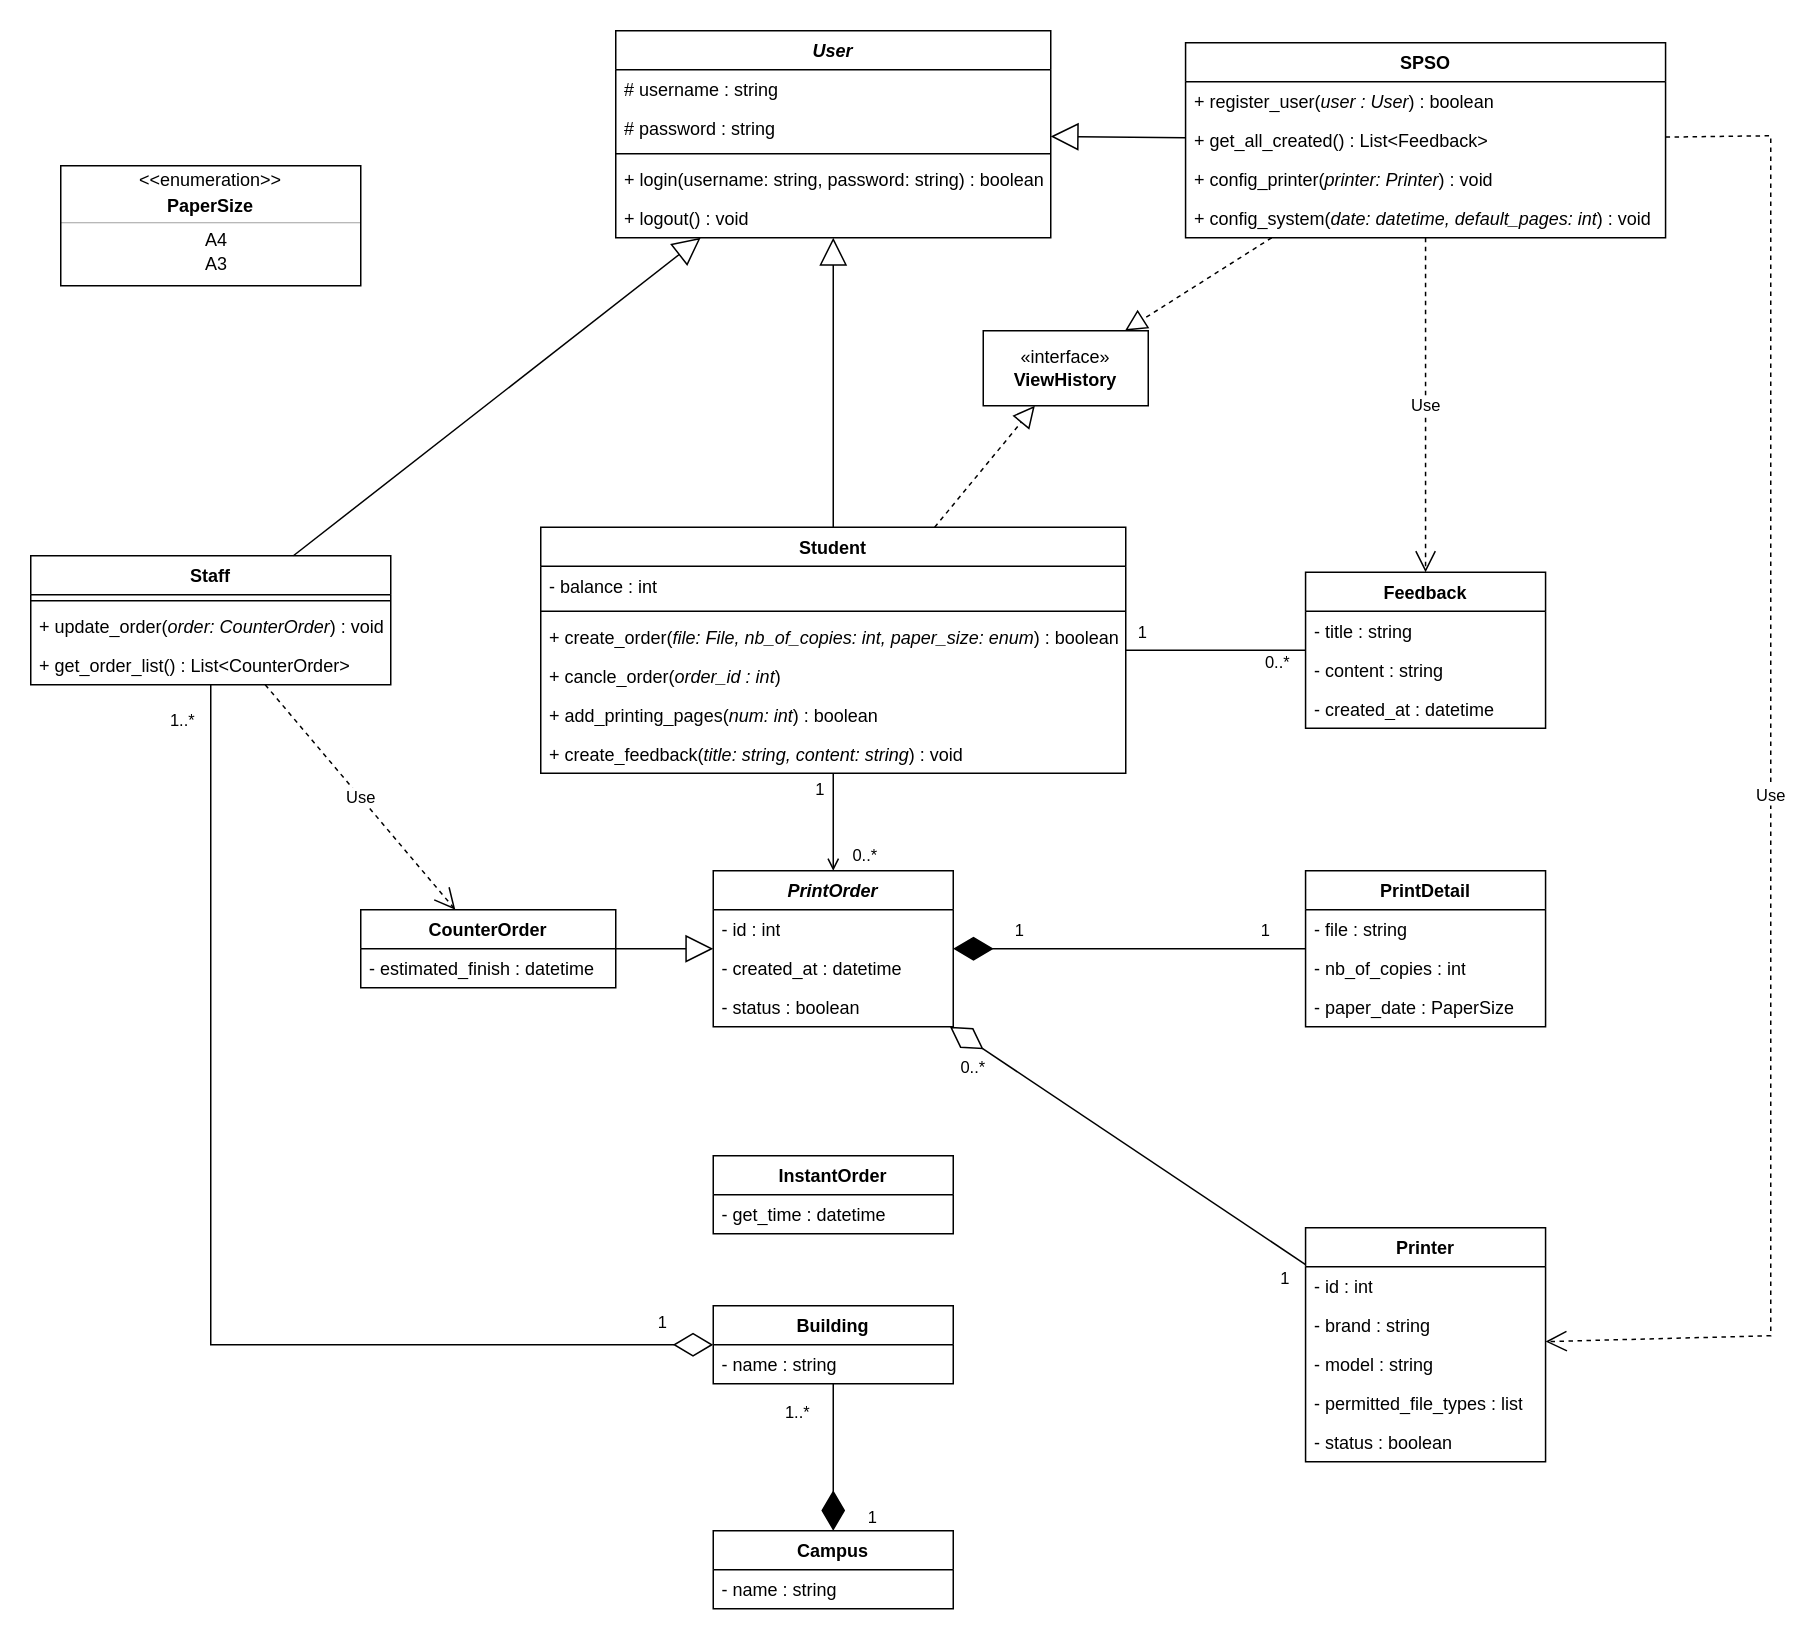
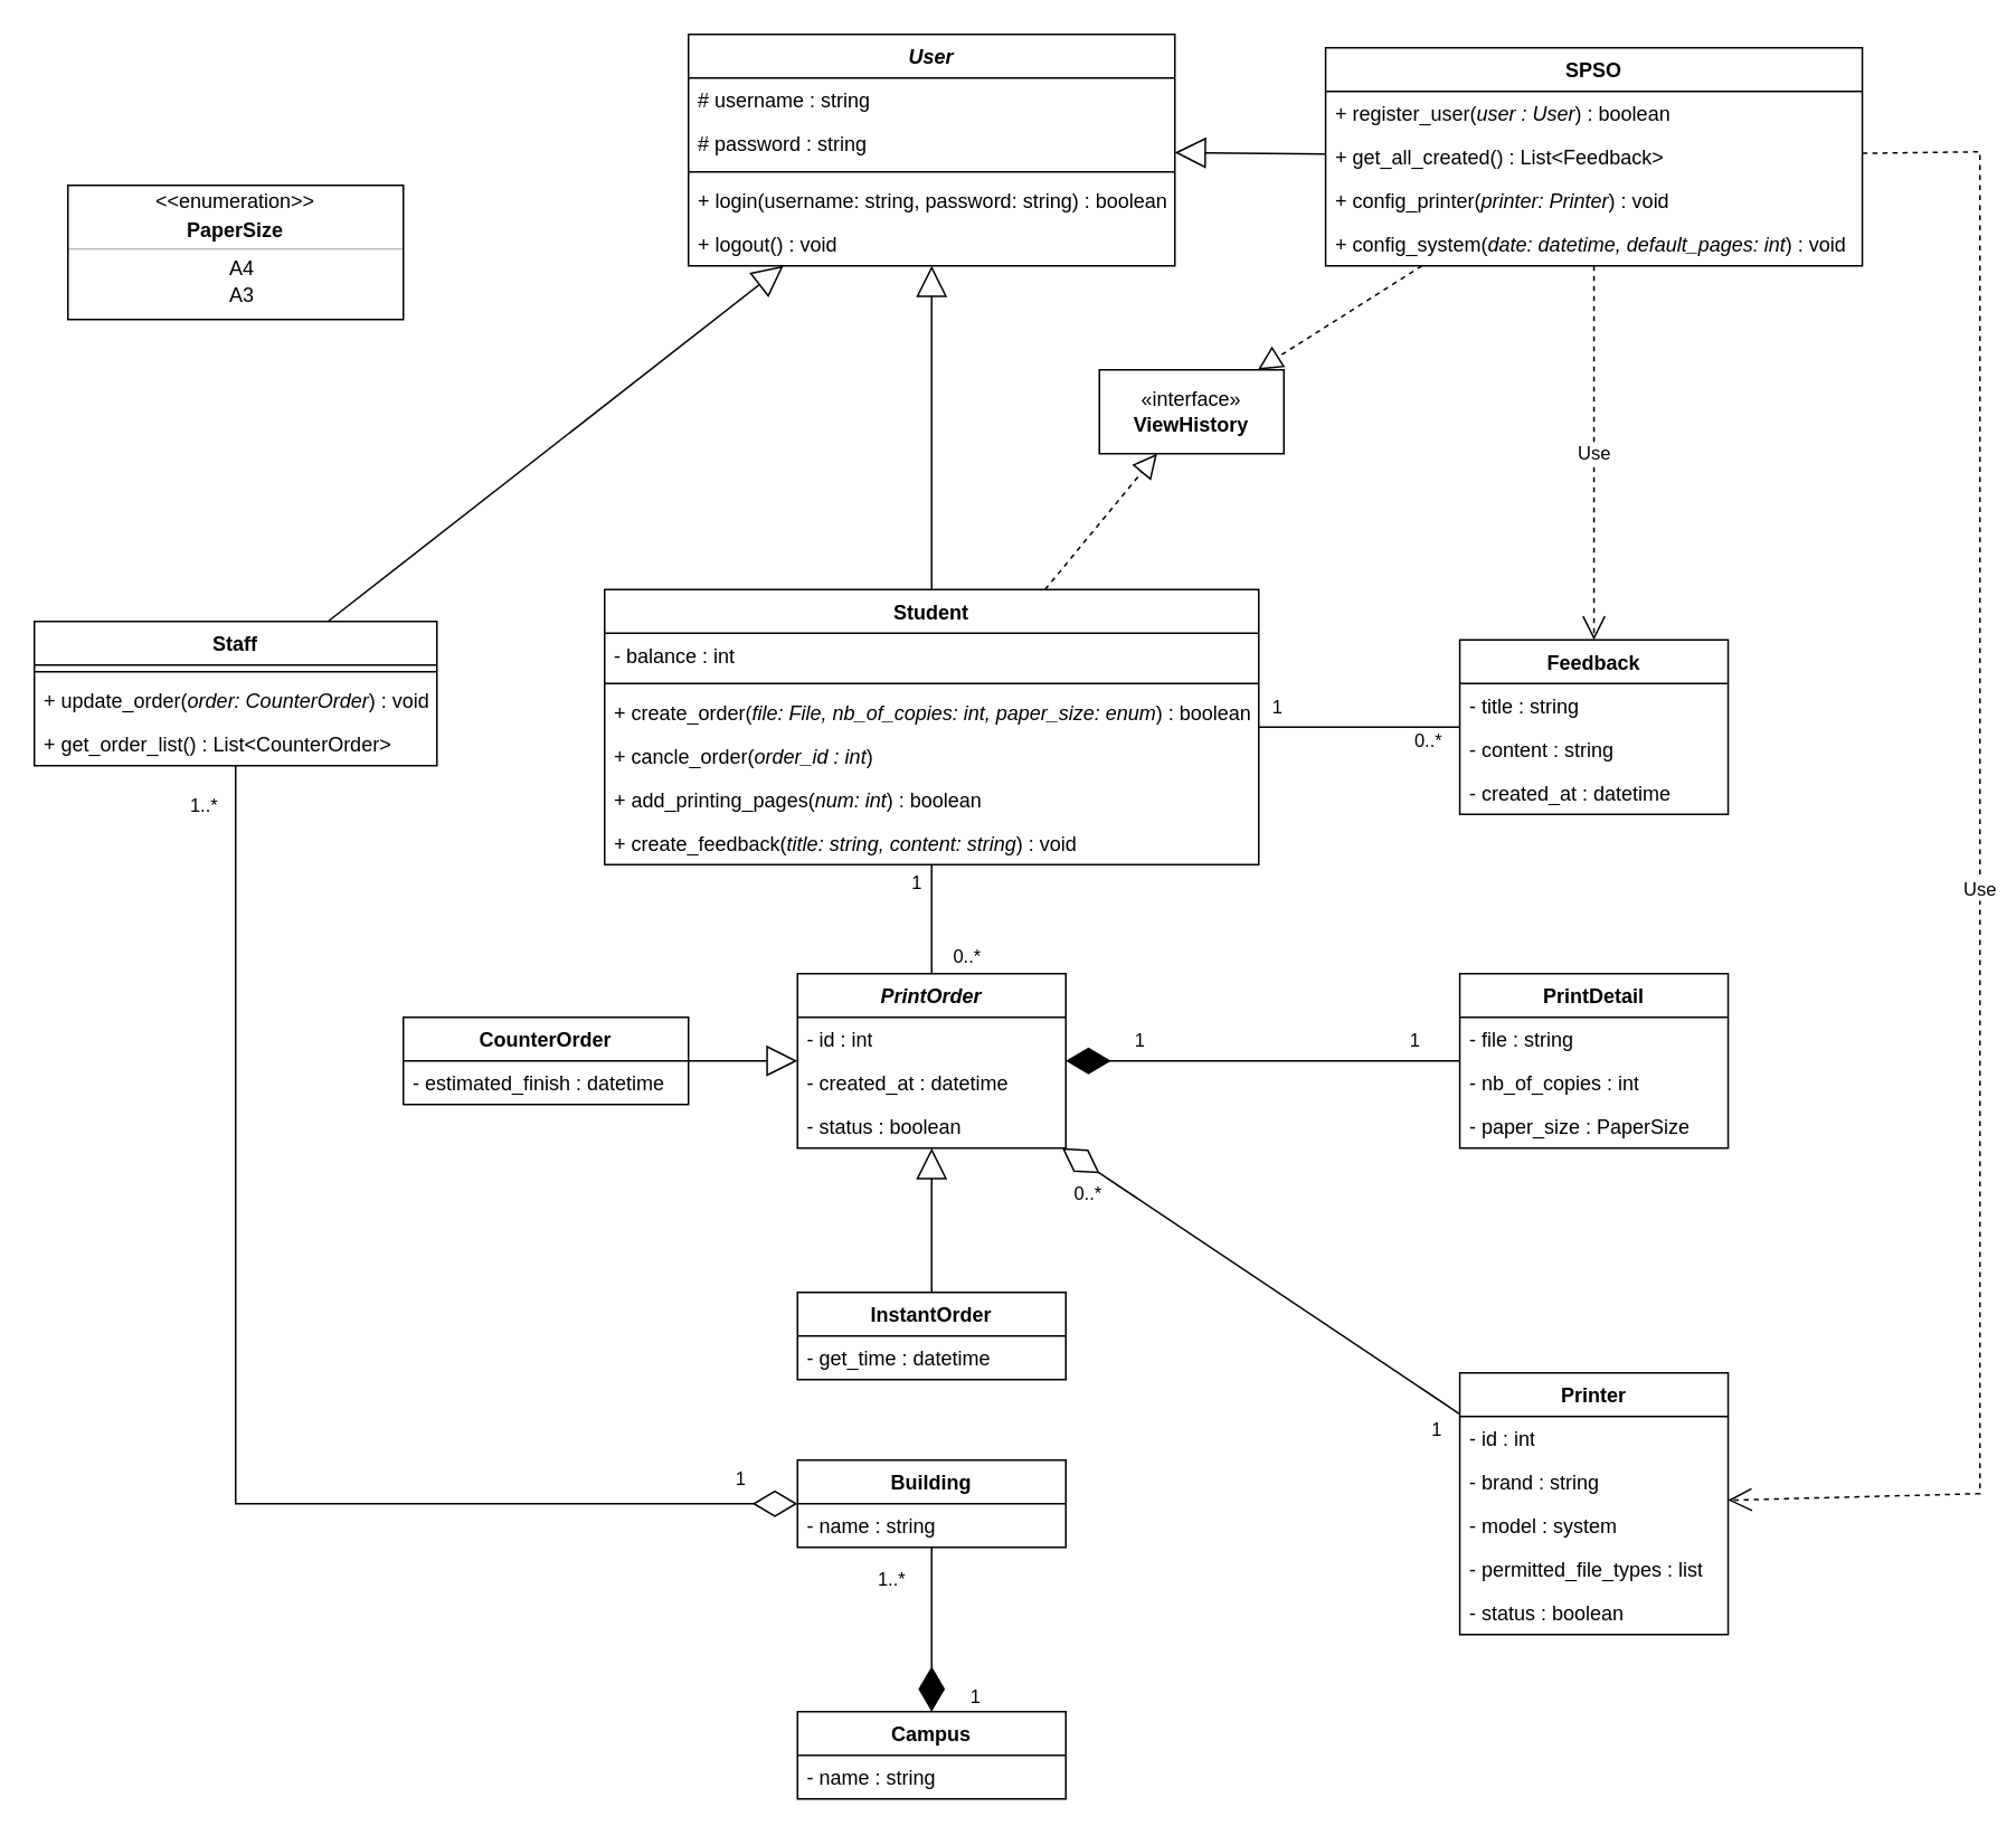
- <mxCell id="41" value="Use" style="endArrow=open;endSize=12;dashed=1;html=1;rounded=0;" parent="1" source="8" target="23" edge="1"><mxGeometry width="160" relative="1" as="geometry"><mxPoint x="620" y="620" as="sourcePoint" /><mxPoint x="780" y="620" as="targetPoint" /></mxGeometry></mxCell>
- <mxCell id="48" value="" style="endArrow=open;html=1;rounded=0;" parent="1" source="12" target="19" edge="1"><mxGeometry relative="1" as="geometry"><mxPoint x="660" y="550" as="sourcePoint" /><mxPoint x="820" y="550" as="targetPoint" /></mxGeometry></mxCell>
+ <mxCell id="48" value="" style="endArrow=none;html=1;rounded=0;" parent="1" source="12" target="19" edge="1"><mxGeometry relative="1" as="geometry"><mxPoint x="660" y="550" as="sourcePoint" /><mxPoint x="820" y="550" as="targetPoint" /></mxGeometry></mxCell>
- <mxCell id="36" value="- paper_date : PaperSize" style="text;strokeColor=none;fillColor=none;align=left;verticalAlign=top;spacingLeft=4;spacingRight=4;overflow=hidden;rotatable=0;points=[[0,0.5],[1,0.5]];portConstraint=eastwest;whiteSpace=wrap;html=1;" parent="33" vertex="1"><mxGeometry y="78" width="160" height="26" as="geometry" /></mxCell>
+ <mxCell id="36" value="- paper_size : PaperSize" style="text;strokeColor=none;fillColor=none;align=left;verticalAlign=top;spacingLeft=4;spacingRight=4;overflow=hidden;rotatable=0;points=[[0,0.5],[1,0.5]];portConstraint=eastwest;whiteSpace=wrap;html=1;" parent="33" vertex="1"><mxGeometry y="78" width="160" height="26" as="geometry" /></mxCell>
+ <mxCell id="40" value="" style="endArrow=block;endSize=16;endFill=0;html=1;rounded=0;" parent="1" source="25" target="19" edge="1"><mxGeometry width="160" relative="1" as="geometry"><mxPoint x="353" y="770" as="sourcePoint" /><mxPoint x="507" y="666" as="targetPoint" /></mxGeometry></mxCell>
- <mxCell id="30" value="- model : string" style="text;strokeColor=none;fillColor=none;align=left;verticalAlign=top;spacingLeft=4;spacingRight=4;overflow=hidden;rotatable=0;points=[[0,0.5],[1,0.5]];portConstraint=eastwest;whiteSpace=wrap;html=1;" parent="27" vertex="1"><mxGeometry y="78" width="160" height="26" as="geometry" /></mxCell>
+ <mxCell id="30" value="- model : system" style="text;strokeColor=none;fillColor=none;align=left;verticalAlign=top;spacingLeft=4;spacingRight=4;overflow=hidden;rotatable=0;points=[[0,0.5],[1,0.5]];portConstraint=eastwest;whiteSpace=wrap;html=1;" parent="27" vertex="1"><mxGeometry y="78" width="160" height="26" as="geometry" /></mxCell>
